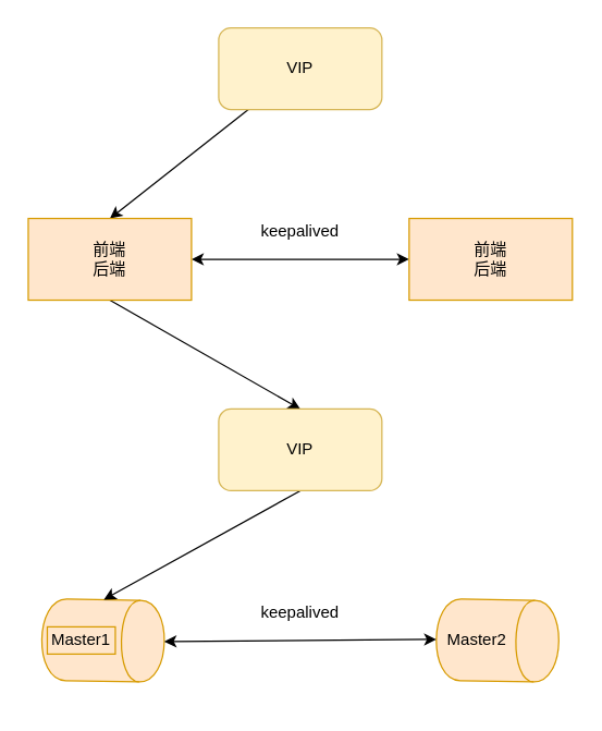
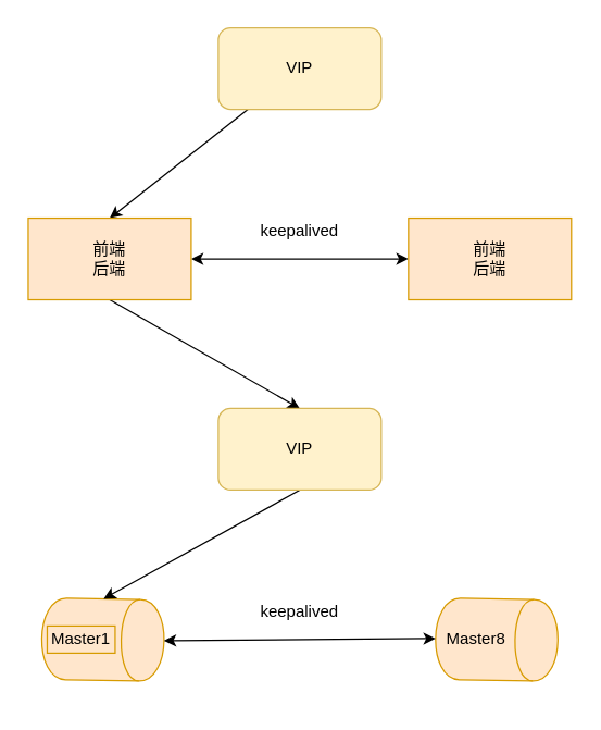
- <mxCell id="14" value="Master2" style="text;html=1;strokeColor=none;fillColor=none;align=center;verticalAlign=middle;whiteSpace=wrap;rounded=0;" parent="1" vertex="1"><mxGeometry x="330" y="460" width="40" height="20" as="geometry" /></mxCell>
+ <mxCell id="14" value="Master8" style="text;html=1;strokeColor=none;fillColor=none;align=center;verticalAlign=middle;whiteSpace=wrap;rounded=0;" parent="1" vertex="1"><mxGeometry x="330" y="460" width="40" height="20" as="geometry" /></mxCell>
